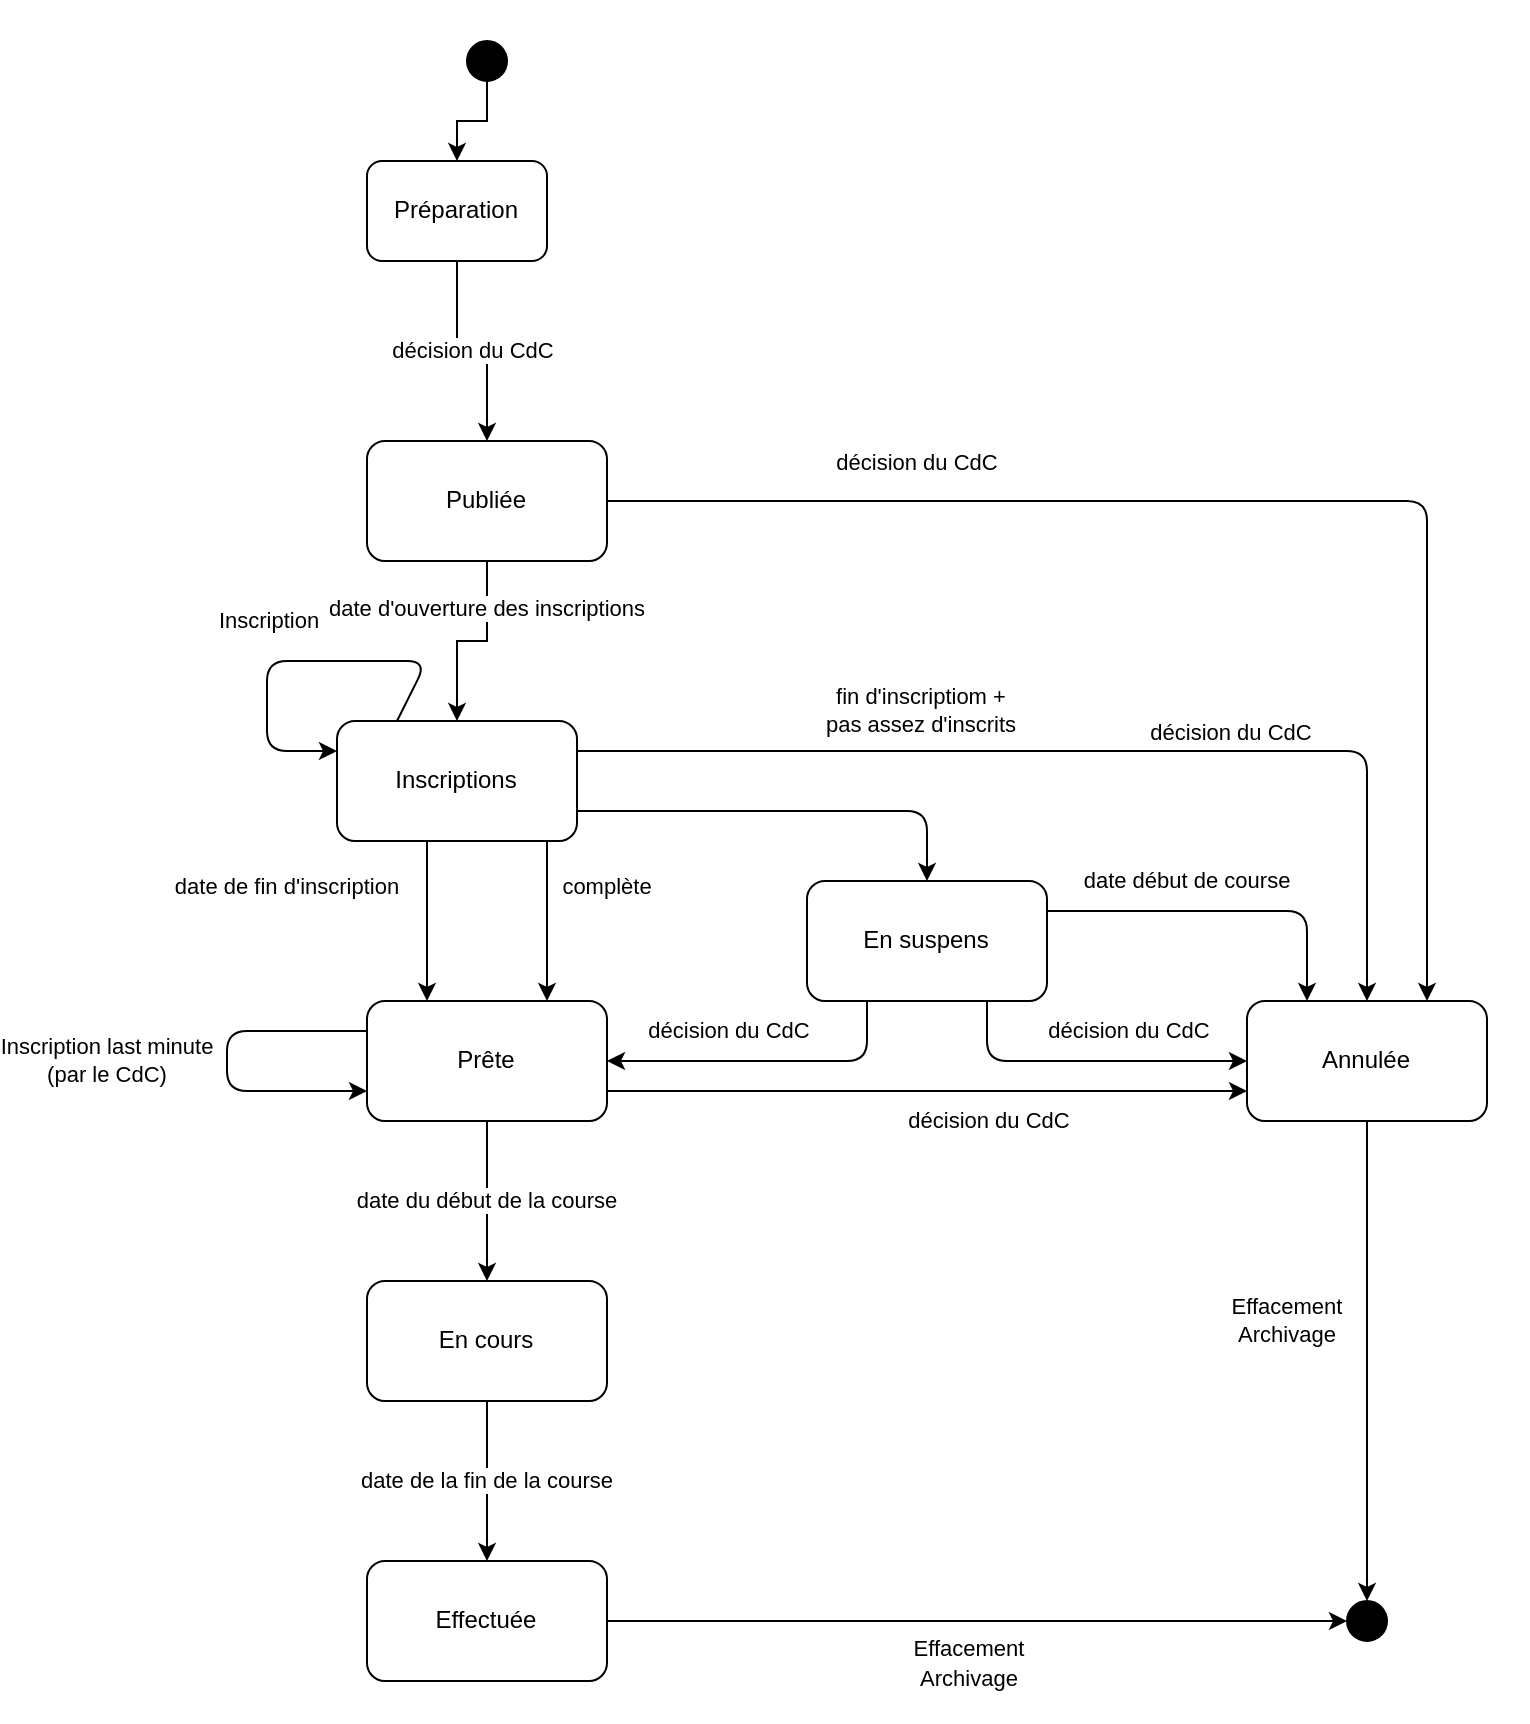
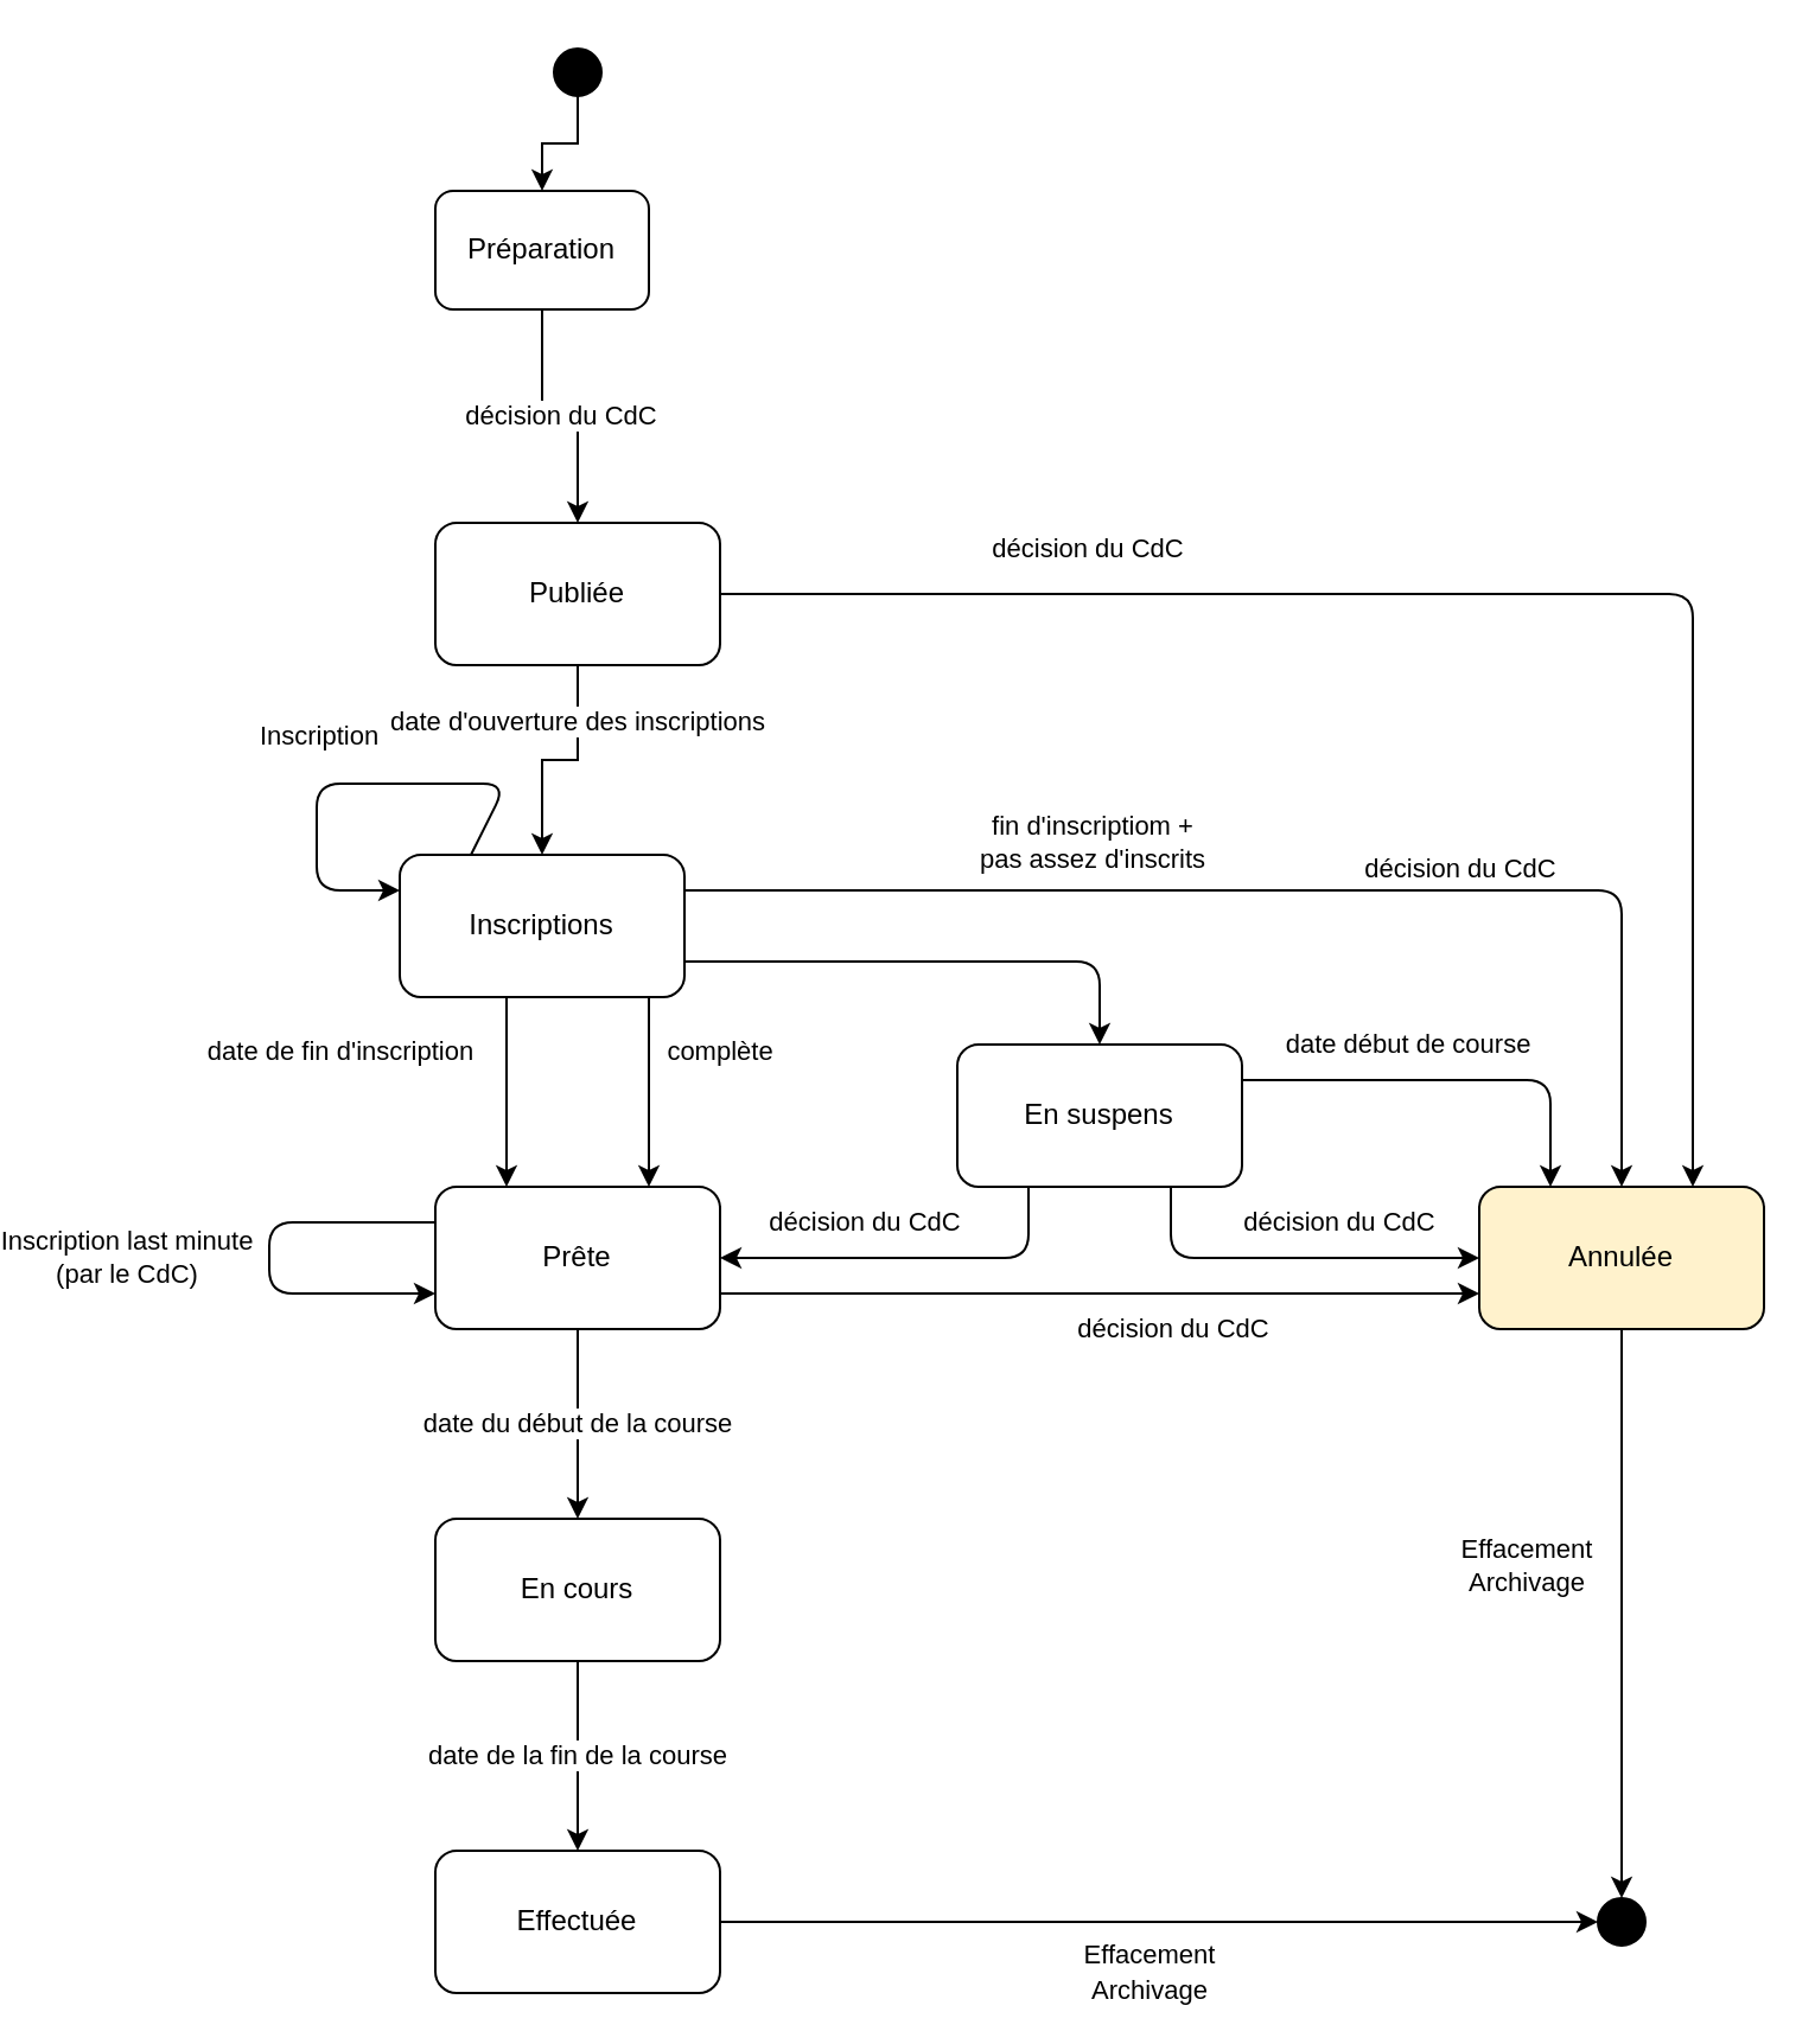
- <mxCell id="9" value="Annulée" style="rounded=1;whiteSpace=wrap;html=1;" vertex="1" parent="1"><mxGeometry x="530" y="500" width="120" height="60" as="geometry" /></mxCell>
+ <mxCell id="9" value="Annulée" style="rounded=1;whiteSpace=wrap;html=1;fillColor=#fff2cc;" vertex="1" parent="1"><mxGeometry x="530" y="500" width="120" height="60" as="geometry" /></mxCell>
